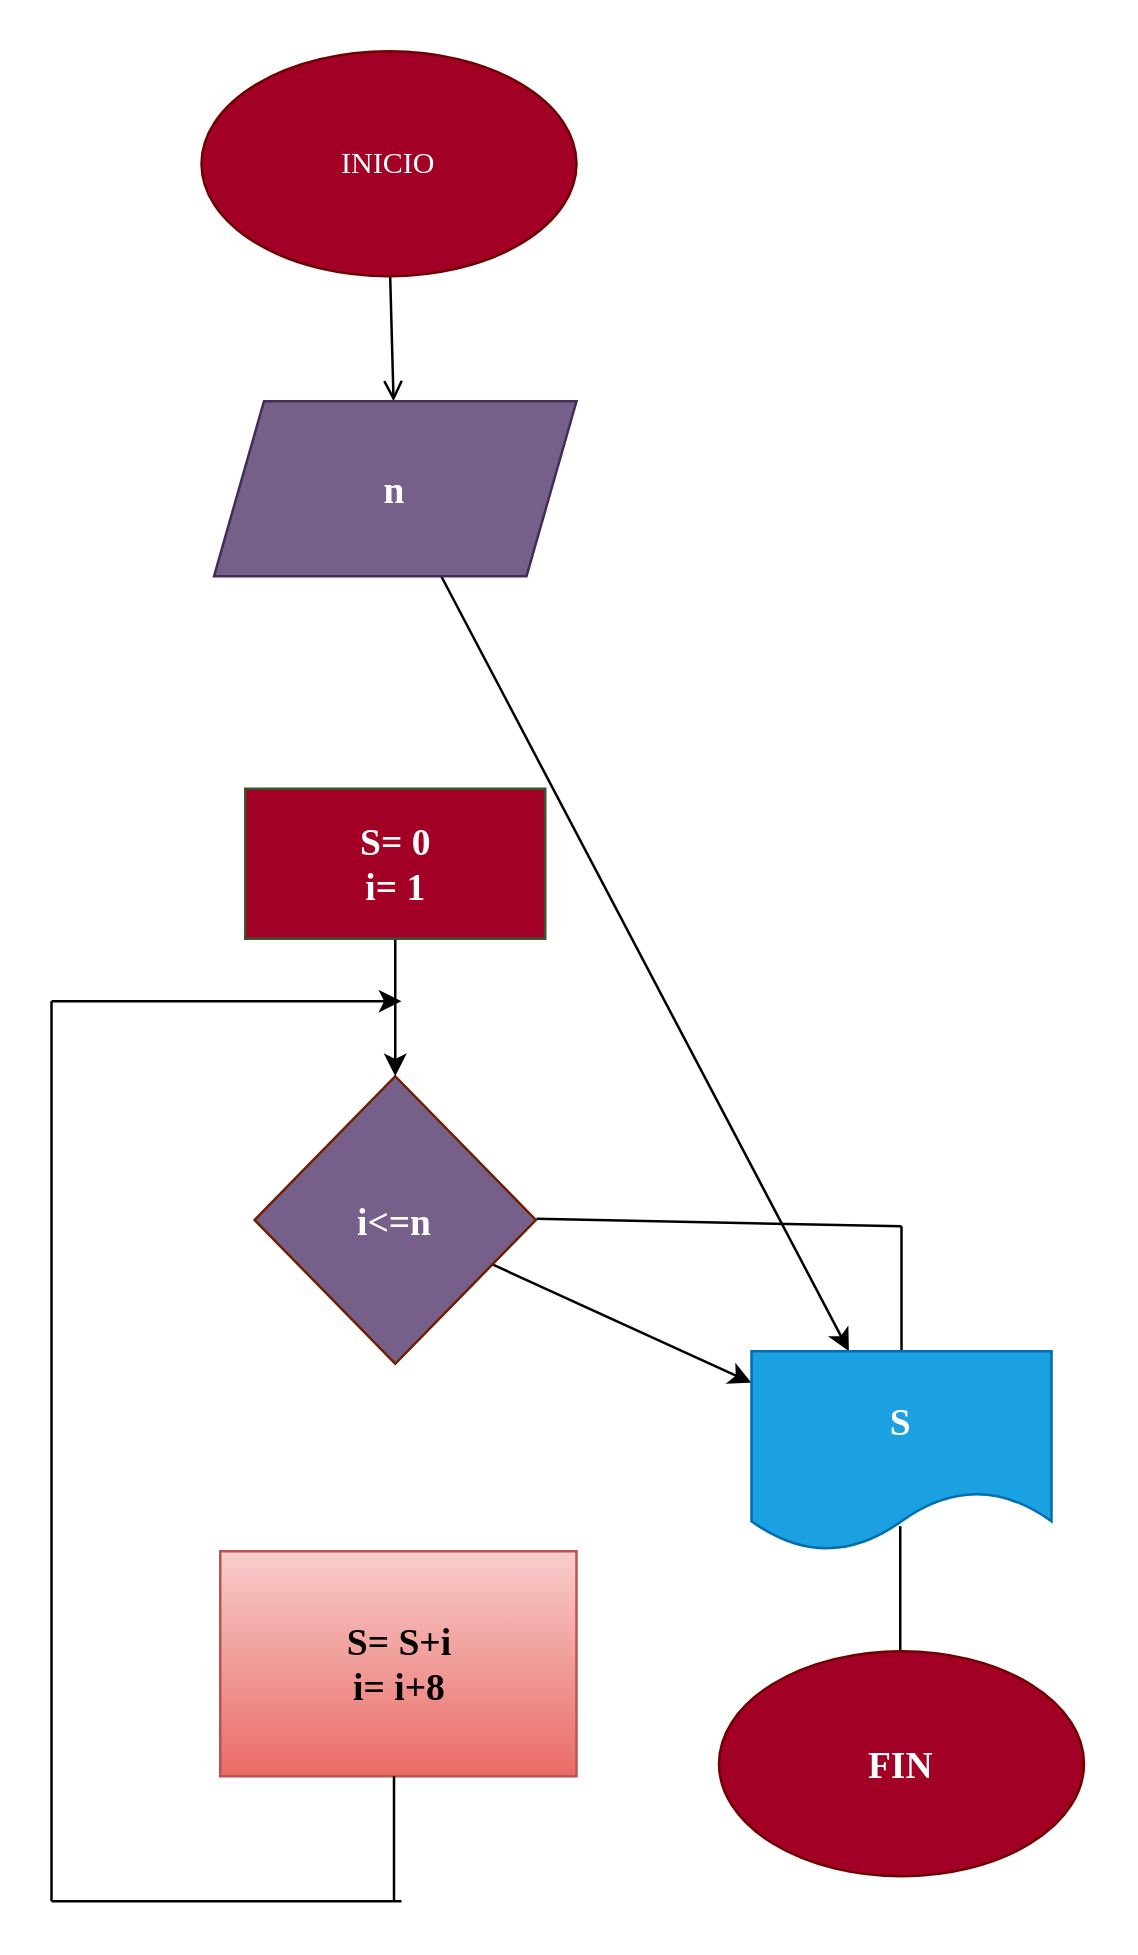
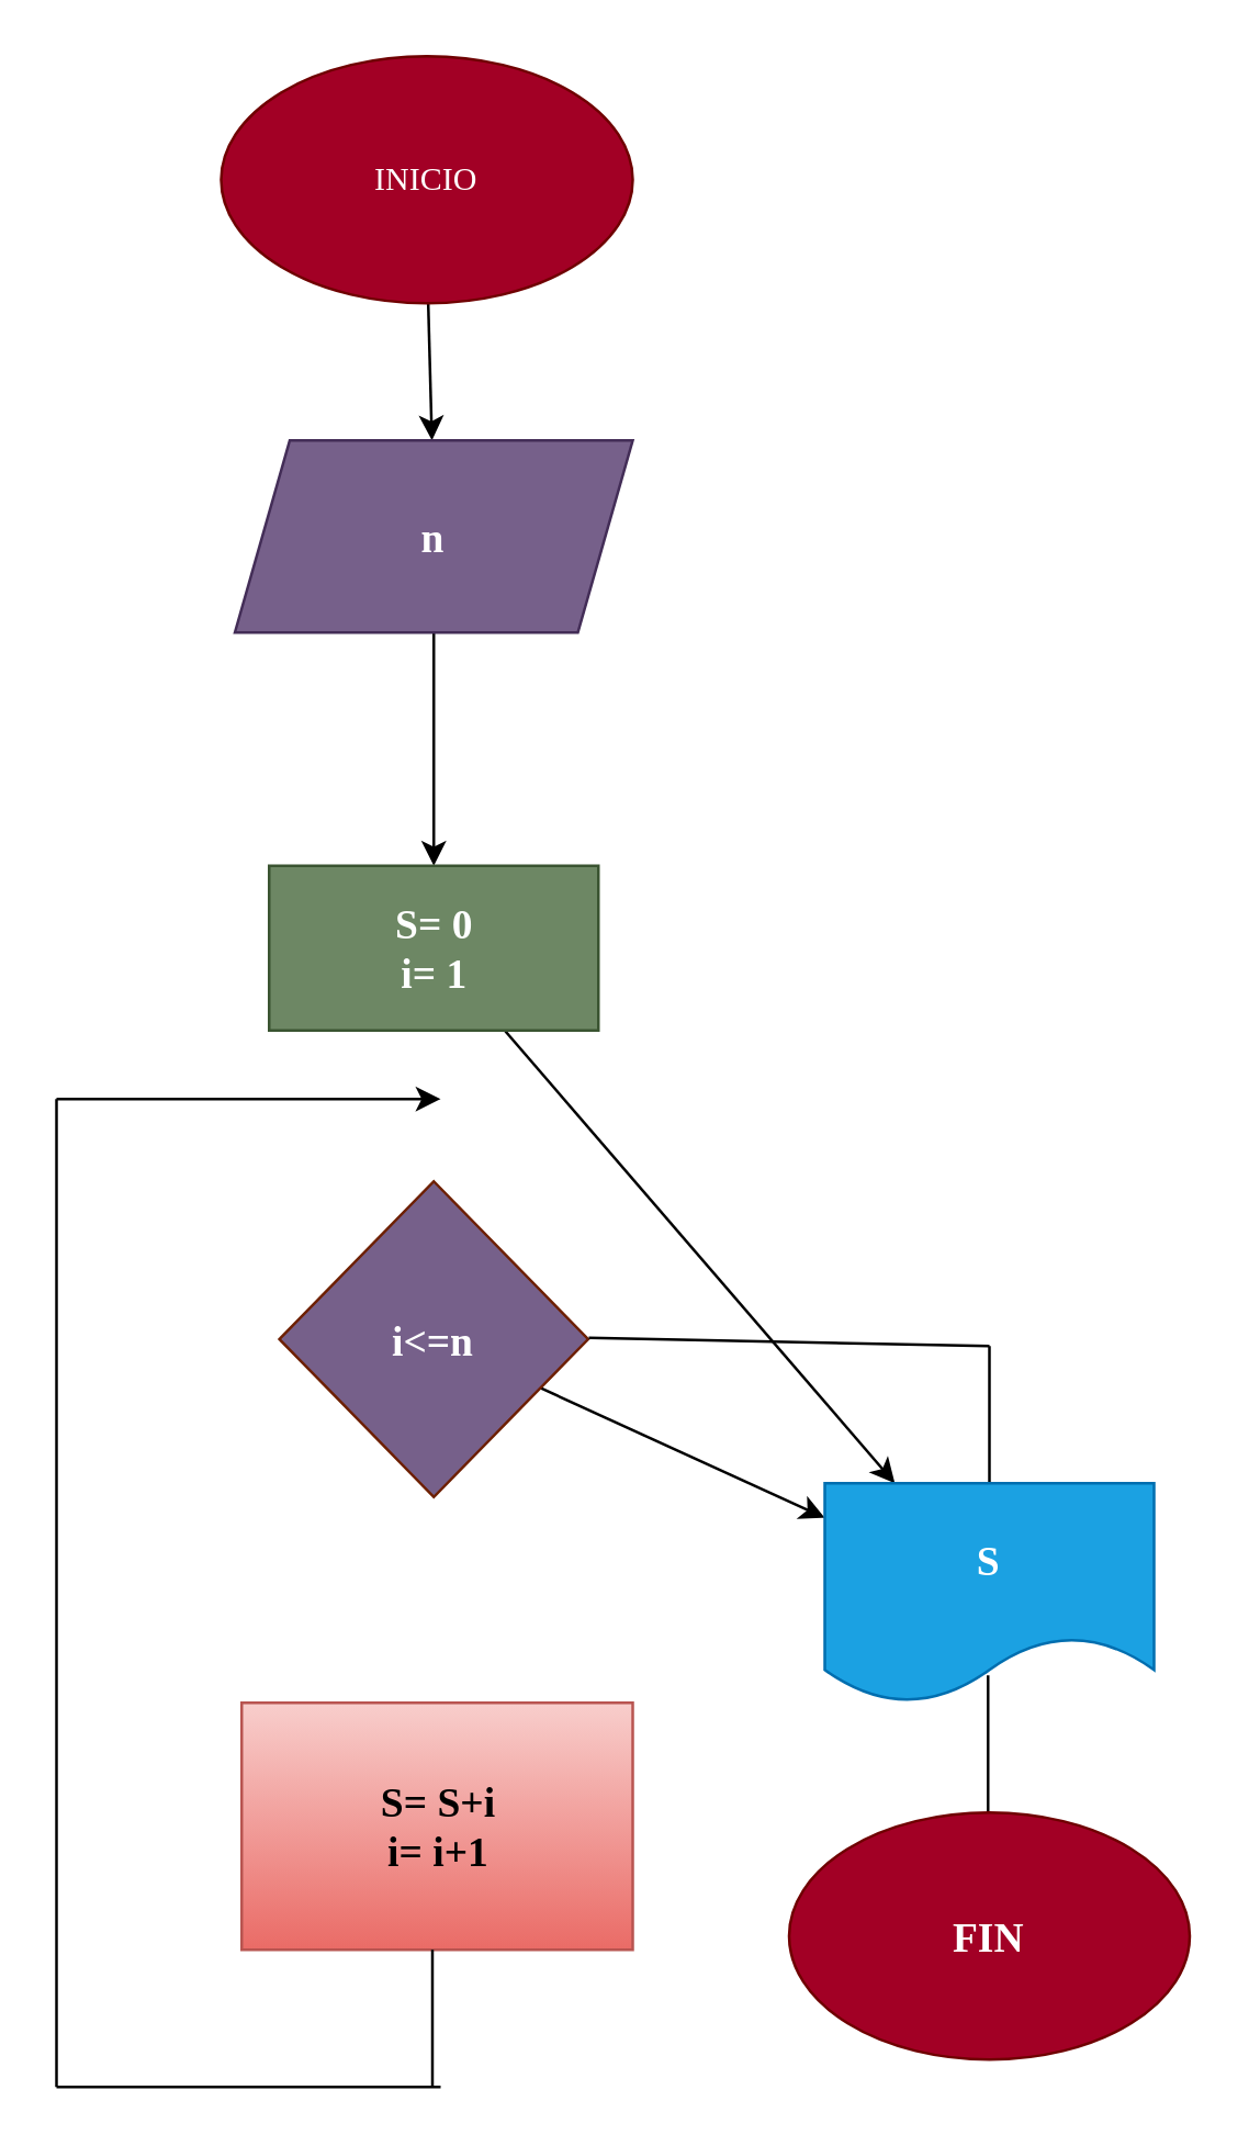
- <mxCell id="2" value="" style="edgeStyle=none;html=1;fontFamily=Verdana;fontStyle=1;fontSize=15;endArrow=open;" edge="1" parent="1" source="3" target="5"><mxGeometry relative="1" as="geometry" /></mxCell>
+ <mxCell id="2" value="" style="edgeStyle=none;html=1;fontFamily=Verdana;fontStyle=1;fontSize=15;" edge="1" parent="1" source="3" target="5"><mxGeometry relative="1" as="geometry" /></mxCell>
- <mxCell id="9" value="&lt;font style=&quot;font-size: 15px;&quot;&gt;S= 0&lt;br style=&quot;font-size: 15px;&quot;&gt;i= 1&lt;/font&gt;" style="whiteSpace=wrap;html=1;fontFamily=Verdana;fontStyle=1;fontSize=15;fillColor=#a20025;fontColor=#ffffff;strokeColor=#3A5431;" vertex="1" parent="1"><mxGeometry x="97.5" y="315" width="120" height="60" as="geometry" /></mxCell>
+ <mxCell id="9" value="&lt;font style=&quot;font-size: 15px;&quot;&gt;S= 0&lt;br style=&quot;font-size: 15px;&quot;&gt;i= 1&lt;/font&gt;" style="whiteSpace=wrap;html=1;fontFamily=Verdana;fontStyle=1;fontSize=15;fillColor=#6d8764;fontColor=#ffffff;strokeColor=#3A5431;" vertex="1" parent="1"><mxGeometry x="97.5" y="315" width="120" height="60" as="geometry" /></mxCell>
- <mxCell id="4" value="" style="edgeStyle=none;html=1;fontFamily=Verdana;fontStyle=1;fontSize=15;" edge="1" parent="1" source="5" target="17"><mxGeometry relative="1" as="geometry" /></mxCell>
+ <mxCell id="4" value="" style="edgeStyle=none;html=1;fontFamily=Verdana;fontStyle=1;fontSize=15;" edge="1" parent="1" source="5" target="9"><mxGeometry relative="1" as="geometry" /></mxCell>
- <mxCell id="8" value="" style="edgeStyle=none;html=1;fontFamily=Verdana;fontStyle=1;fontSize=15;" edge="1" parent="1" source="9" target="7"><mxGeometry relative="1" as="geometry" /></mxCell>
+ <mxCell id="8" value="" style="edgeStyle=none;html=1;fontFamily=Verdana;fontStyle=1;fontSize=15;" edge="1" parent="1" source="9" target="17"><mxGeometry relative="1" as="geometry" /></mxCell>
- <mxCell id="10" value="S= S+i&lt;br style=&quot;font-size: 15px;&quot;&gt;i= i+8" style="whiteSpace=wrap;html=1;fontFamily=Verdana;fontStyle=1;fontSize=15;fillColor=#f8cecc;gradientColor=#ea6b66;strokeColor=#b85450;fontColor=#000000;" vertex="1" parent="1"><mxGeometry x="87.5" y="620" width="142.5" height="90" as="geometry" /></mxCell>
+ <mxCell id="10" value="S= S+i&lt;br style=&quot;font-size: 15px;&quot;&gt;i= i+1" style="whiteSpace=wrap;html=1;fontFamily=Verdana;fontStyle=1;fontSize=15;fillColor=#f8cecc;gradientColor=#ea6b66;strokeColor=#b85450;fontColor=#000000;" vertex="1" parent="1"><mxGeometry x="87.5" y="620" width="142.5" height="90" as="geometry" /></mxCell>
